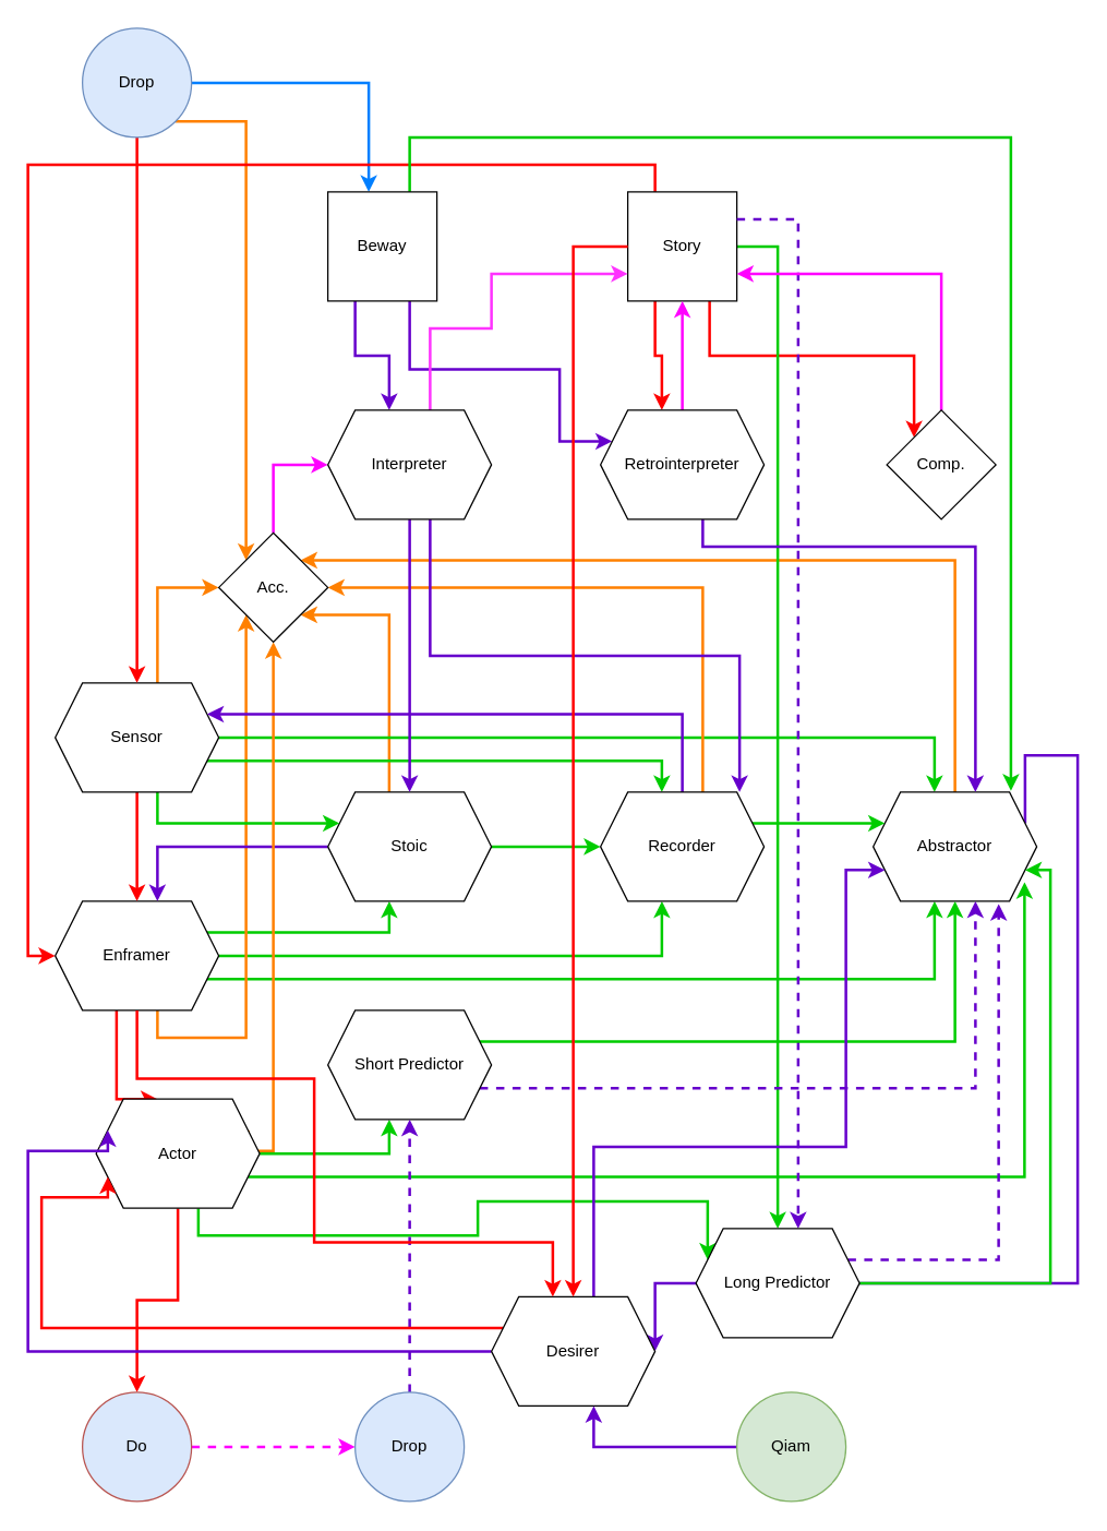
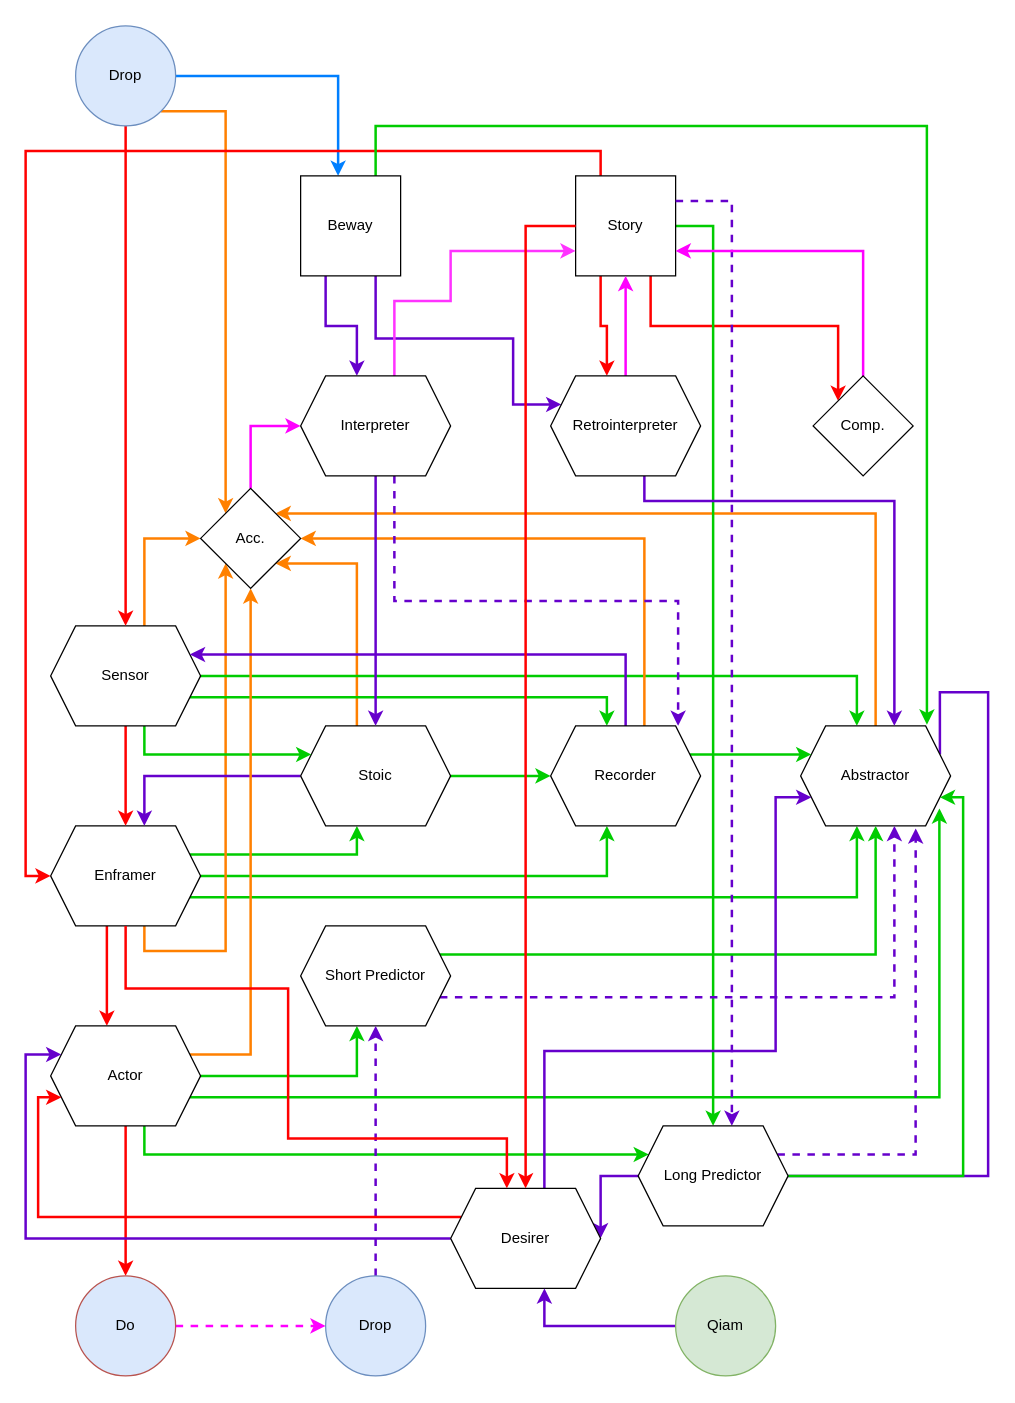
- <mxCell id="51" style="edgeStyle=orthogonalEdgeStyle;rounded=0;orthogonalLoop=1;jettySize=auto;html=1;exitX=0.625;exitY=1;exitDx=0;exitDy=0;entryX=0.85;entryY=0;entryDx=0;entryDy=0;entryPerimeter=0;shadow=0;strokeColor=#6600CC;strokeWidth=2;" edge="1" parent="1" source="52" target="42"><mxGeometry relative="1" as="geometry" /></mxCell>
+ <mxCell id="51" style="edgeStyle=orthogonalEdgeStyle;rounded=0;orthogonalLoop=1;jettySize=auto;html=1;exitX=0.625;exitY=1;exitDx=0;exitDy=0;entryX=0.85;entryY=0;entryDx=0;entryDy=0;entryPerimeter=0;shadow=0;strokeColor=#6600CC;strokeWidth=2;dashed=1;" edge="1" parent="1" source="52" target="42"><mxGeometry relative="1" as="geometry" /></mxCell>
- <mxCell id="36" value="Actor" style="shape=hexagon;perimeter=hexagonPerimeter2;whiteSpace=wrap;html=1;fixedSize=1;" vertex="1" parent="1"><mxGeometry x="70" y="805" width="120" height="80" as="geometry" /></mxCell>
+ <mxCell id="36" value="Actor" style="shape=hexagon;perimeter=hexagonPerimeter2;whiteSpace=wrap;html=1;fixedSize=1;" vertex="1" parent="1"><mxGeometry x="40" y="820" width="120" height="80" as="geometry" /></mxCell>
